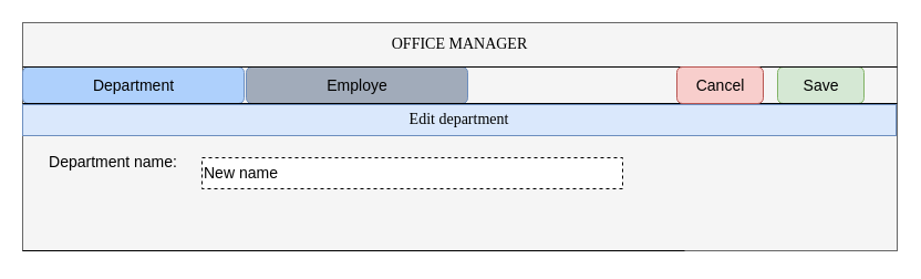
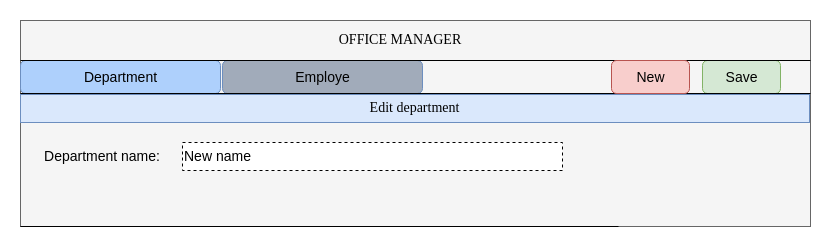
- <mxCell id="3" value="OFFICE MANAGER" style="text;html=1;strokeColor=none;fillColor=none;align=center;verticalAlign=middle;whiteSpace=wrap;rounded=0;fontSize=14;fontFamily=Verdana;" parent="1" vertex="1"><mxGeometry x="248" y="30" width="334" height="20" as="geometry" /></mxCell>
+ <mxCell id="3" value="OFFICE MANAGER" style="text;html=1;strokeColor=none;fillColor=none;align=center;verticalAlign=middle;whiteSpace=wrap;rounded=0;fontSize=14;fontFamily=Verdana;" parent="1" vertex="1"><mxGeometry x="233" y="30" width="334" height="20" as="geometry" /></mxCell>
- <mxCell id="11" value="Cancel" style="rounded=1;fillColor=#f8cecc;strokeColor=#b85450;html=1;align=center;verticalAlign=middle;fontStyle=0;fontSize=14;" parent="1" vertex="1"><mxGeometry x="611" y="60" width="78" height="33" as="geometry" /></mxCell>
+ <mxCell id="11" value="New" style="rounded=1;fillColor=#f8cecc;strokeColor=#b85450;html=1;align=center;verticalAlign=middle;fontStyle=0;fontSize=14;" parent="1" vertex="1"><mxGeometry x="611" y="60" width="78" height="33" as="geometry" /></mxCell>
- <mxCell id="12" value="Department name:" style="text;html=1;strokeColor=none;fillColor=none;align=center;verticalAlign=middle;whiteSpace=wrap;rounded=0;fontSize=14;" parent="1" vertex="1"><mxGeometry x="32" y="136" width="140" height="20" as="geometry" /></mxCell>
+ <mxCell id="12" value="Department name:" style="text;html=1;strokeColor=none;fillColor=none;align=center;verticalAlign=middle;whiteSpace=wrap;rounded=0;fontSize=14;" parent="1" vertex="1"><mxGeometry x="32" y="146" width="140" height="20" as="geometry" /></mxCell>
